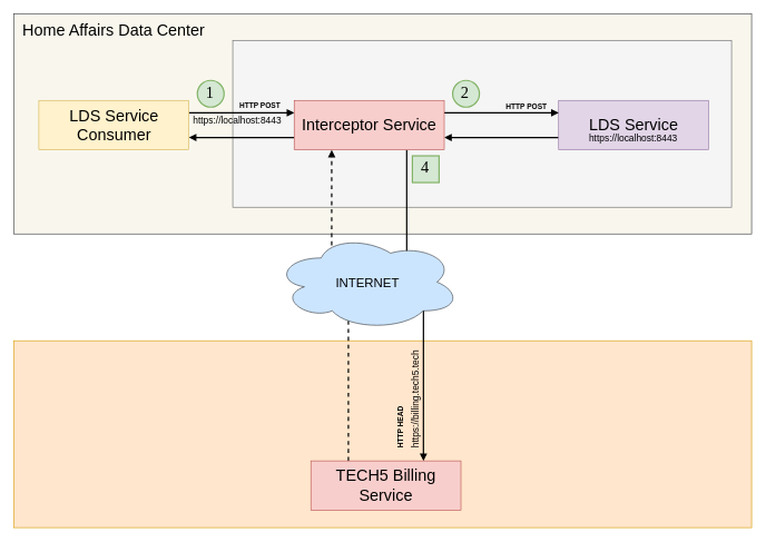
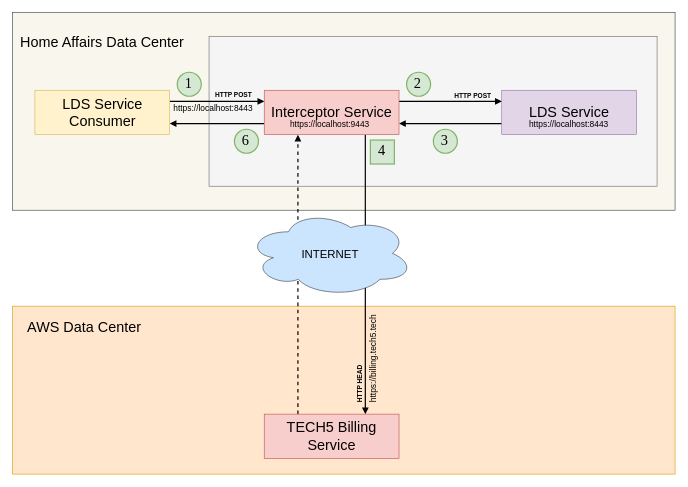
- <mxCell id="15" value="Home Affairs Data Center" style="text;html=1;strokeColor=none;fillColor=none;align=center;verticalAlign=middle;whiteSpace=wrap;rounded=0;fontSize=24;" vertex="1" parent="1"><mxGeometry x="30" y="30" width="280" height="30" as="geometry" /></mxCell>
+ <mxCell id="15" value="Home Affairs Data Center" style="text;html=1;strokeColor=none;fillColor=none;align=center;verticalAlign=middle;whiteSpace=wrap;rounded=0;fontSize=24;" vertex="1" parent="1"><mxGeometry x="30" y="55" width="280" height="30" as="geometry" /></mxCell>
+ <mxCell id="23" value="https://localhost:9443" style="text;html=1;strokeColor=none;fillColor=none;align=center;verticalAlign=middle;whiteSpace=wrap;rounded=0;fontSize=14;" vertex="1" parent="1"><mxGeometry x="469.37" y="194" width="160.63" height="25" as="geometry" /></mxCell>
+ <mxCell id="22" value="6" style="ellipse;whiteSpace=wrap;html=1;aspect=fixed;strokeWidth=2;fontFamily=Tahoma;spacingBottom=4;spacingRight=2;strokeColor=#82b366;fontSize=24;fillColor=#d5e8d4;" vertex="1" parent="1"><mxGeometry x="390.37" y="215" width="40" height="40" as="geometry" /></mxCell>
+ <mxCell id="20" value="3" style="ellipse;whiteSpace=wrap;html=1;aspect=fixed;strokeWidth=2;fontFamily=Tahoma;spacingBottom=4;spacingRight=2;strokeColor=#82b366;fontSize=24;fillColor=#d5e8d4;" vertex="1" parent="1"><mxGeometry x="722" y="215" width="40" height="40" as="geometry" /></mxCell>
+ <mxCell id="17" value="AWS Data Center" style="text;html=1;strokeColor=none;fillColor=none;align=center;verticalAlign=middle;whiteSpace=wrap;rounded=0;fontSize=24;" vertex="1" parent="1"><mxGeometry x="40" y="530" width="200" height="30" as="geometry" /></mxCell>
- <mxCell id="14" value="TECH5 Billing Service" style="rounded=0;whiteSpace=wrap;html=1;fontSize=24;fillColor=#f8cecc;strokeColor=#b85450;" vertex="1" parent="1"><mxGeometry x="464.998" y="690" width="224.742" height="74" as="geometry" /></mxCell>
+ <mxCell id="14" value="TECH5 Billing Service" style="rounded=0;whiteSpace=wrap;html=1;fontSize=24;fillColor=#f8cecc;strokeColor=#b85450;" vertex="1" parent="1"><mxGeometry x="439.998" y="690" width="224.742" height="74" as="geometry" /></mxCell>
